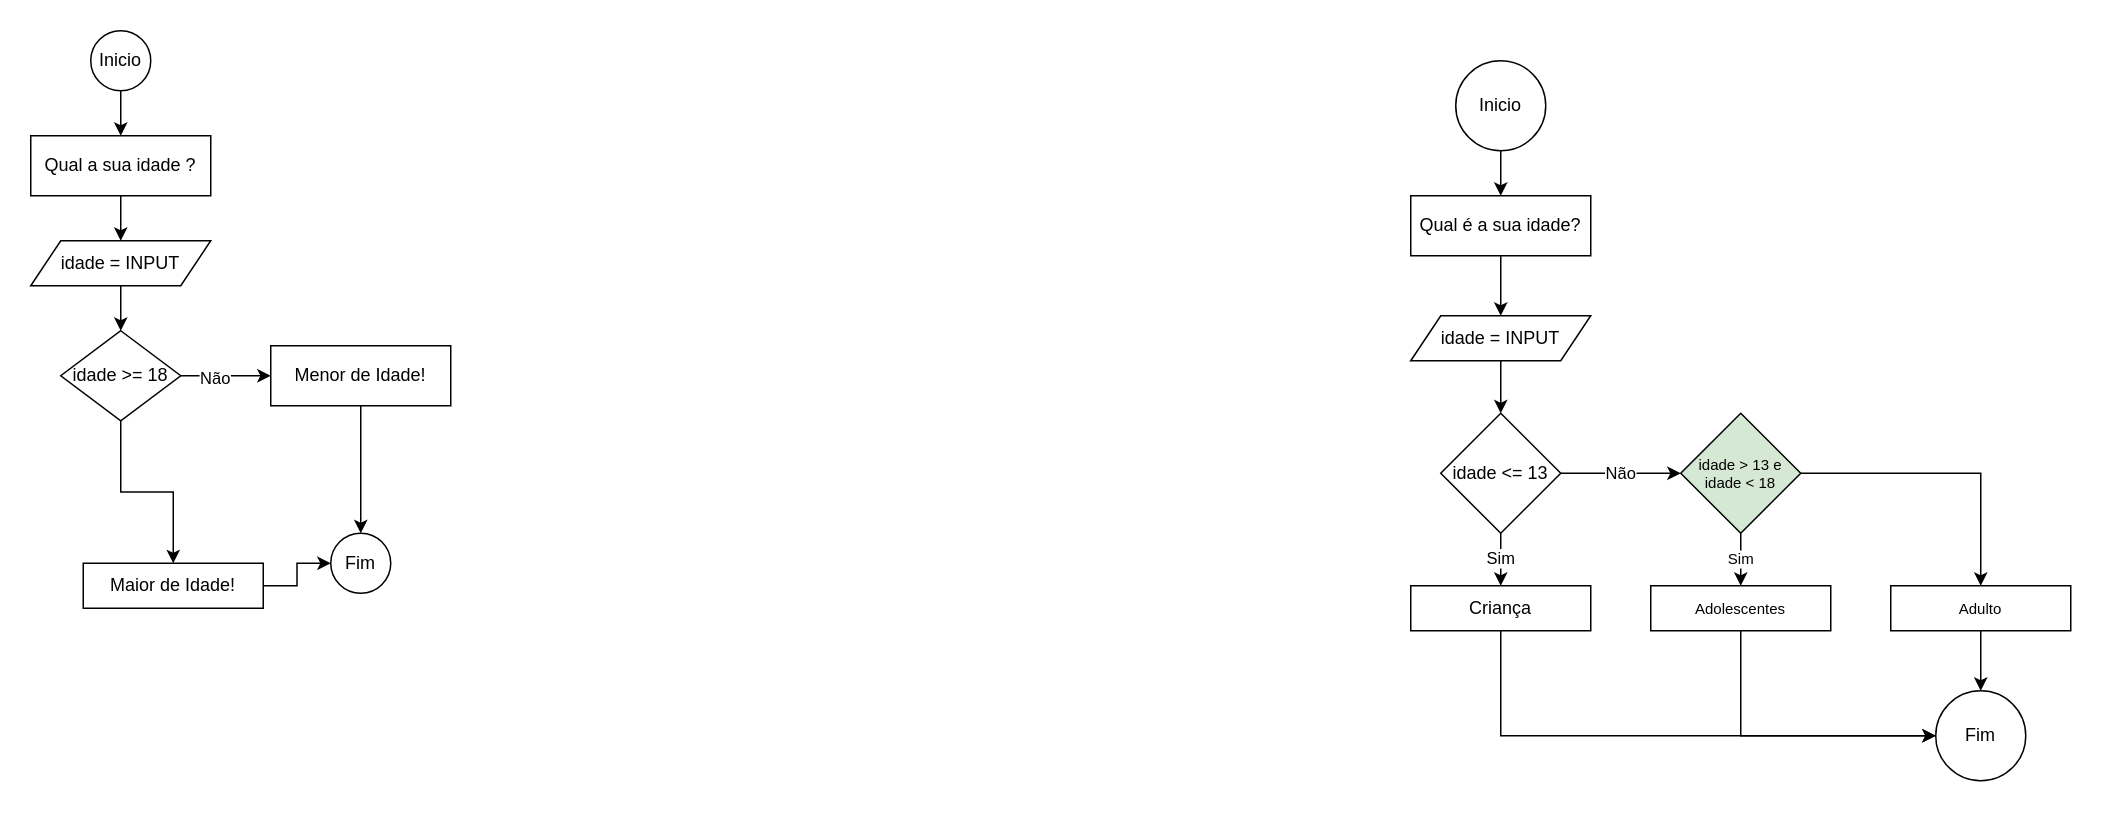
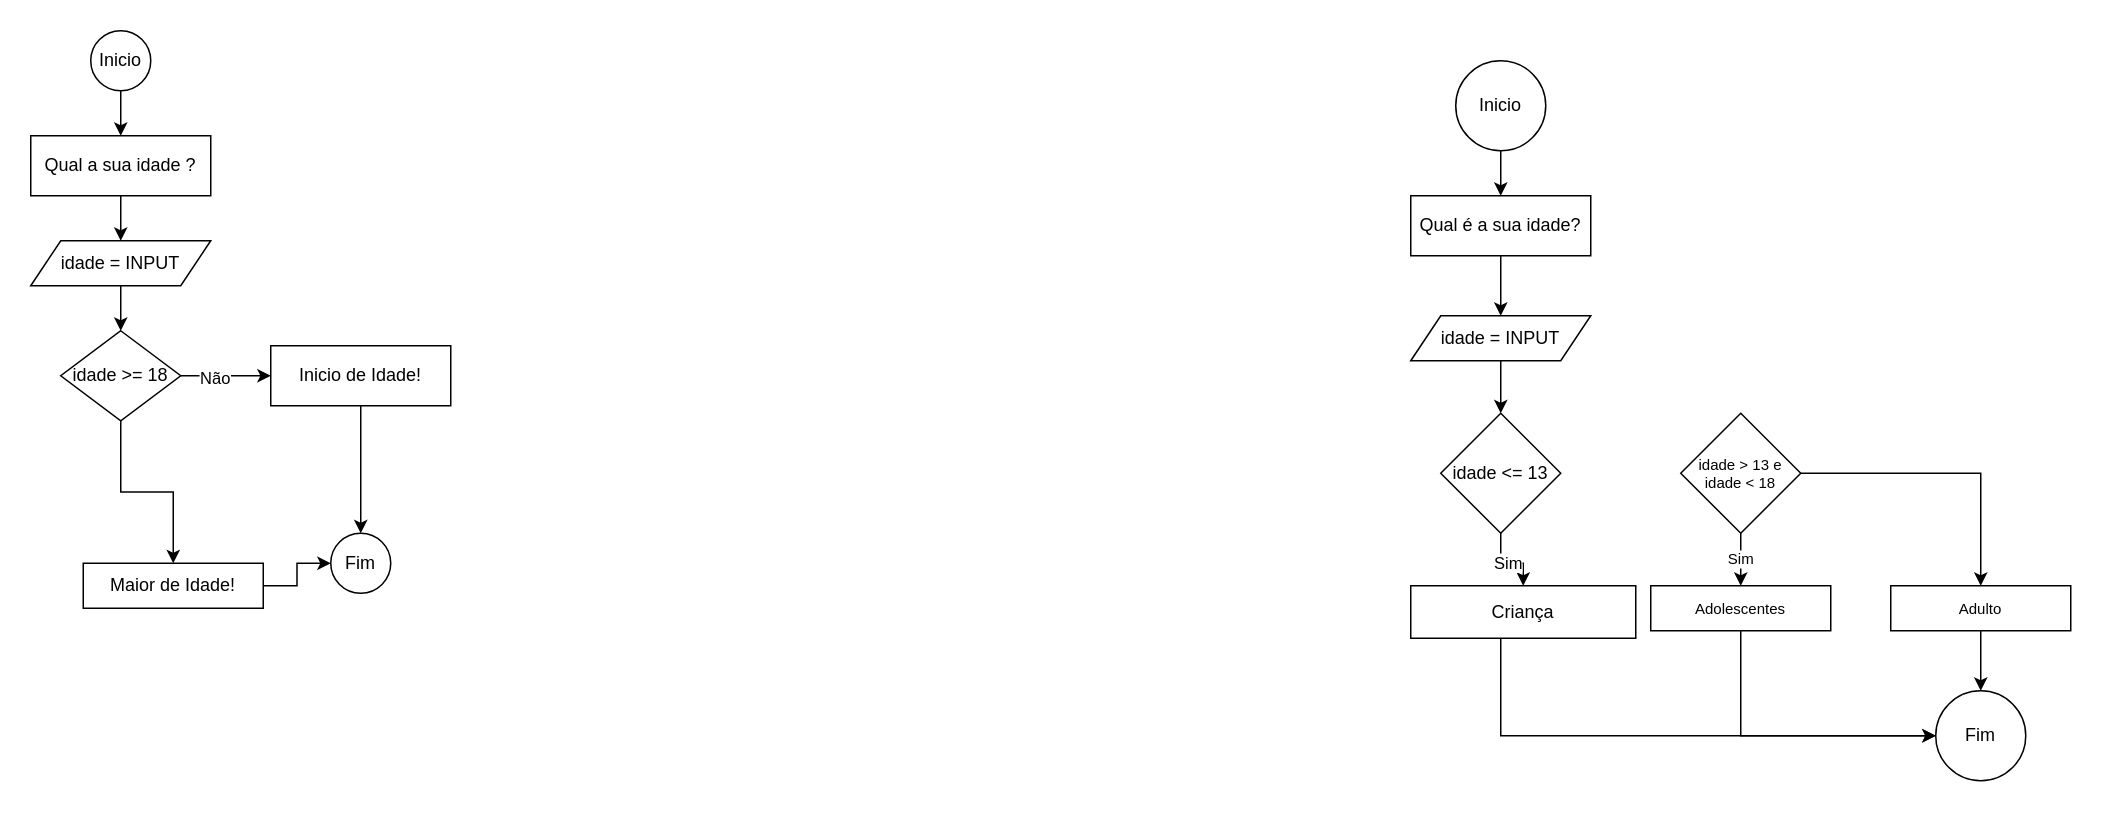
- <mxCell id="13" value="Menor de Idade!" style="whiteSpace=wrap;html=1;" vertex="1" parent="1"><mxGeometry x="180" y="230" width="120" height="40" as="geometry" /></mxCell>
+ <mxCell id="13" value="Inicio de Idade!" style="whiteSpace=wrap;html=1;" vertex="1" parent="1"><mxGeometry x="180" y="230" width="120" height="40" as="geometry" /></mxCell>
- <mxCell id="24" value="Não" style="edgeStyle=orthogonalEdgeStyle;rounded=0;orthogonalLoop=1;jettySize=auto;html=1;" edge="1" parent="1" source="25" target="31"><mxGeometry relative="1" as="geometry" /></mxCell>
- <mxCell id="31" value="idade &amp;gt; 13 e&lt;br style=&quot;font-size: 10px;&quot;&gt;idade &amp;lt; 18" style="rhombus;whiteSpace=wrap;html=1;fontSize=10;fillColor=#d5e8d4;" vertex="1" parent="1"><mxGeometry x="1120" y="275" width="80" height="80" as="geometry" /></mxCell>
+ <mxCell id="31" value="idade &amp;gt; 13 e&lt;br style=&quot;font-size: 10px;&quot;&gt;idade &amp;lt; 18" style="rhombus;whiteSpace=wrap;html=1;fontSize=10;" vertex="1" parent="1"><mxGeometry x="1120" y="275" width="80" height="80" as="geometry" /></mxCell>
- <mxCell id="27" value="Criança" style="whiteSpace=wrap;html=1;" vertex="1" parent="1"><mxGeometry x="940" y="390" width="120" height="30" as="geometry" /></mxCell>
+ <mxCell id="27" value="Criança" style="whiteSpace=wrap;html=1;" vertex="1" parent="1"><mxGeometry x="940" y="390" width="150" height="35" as="geometry" /></mxCell>
